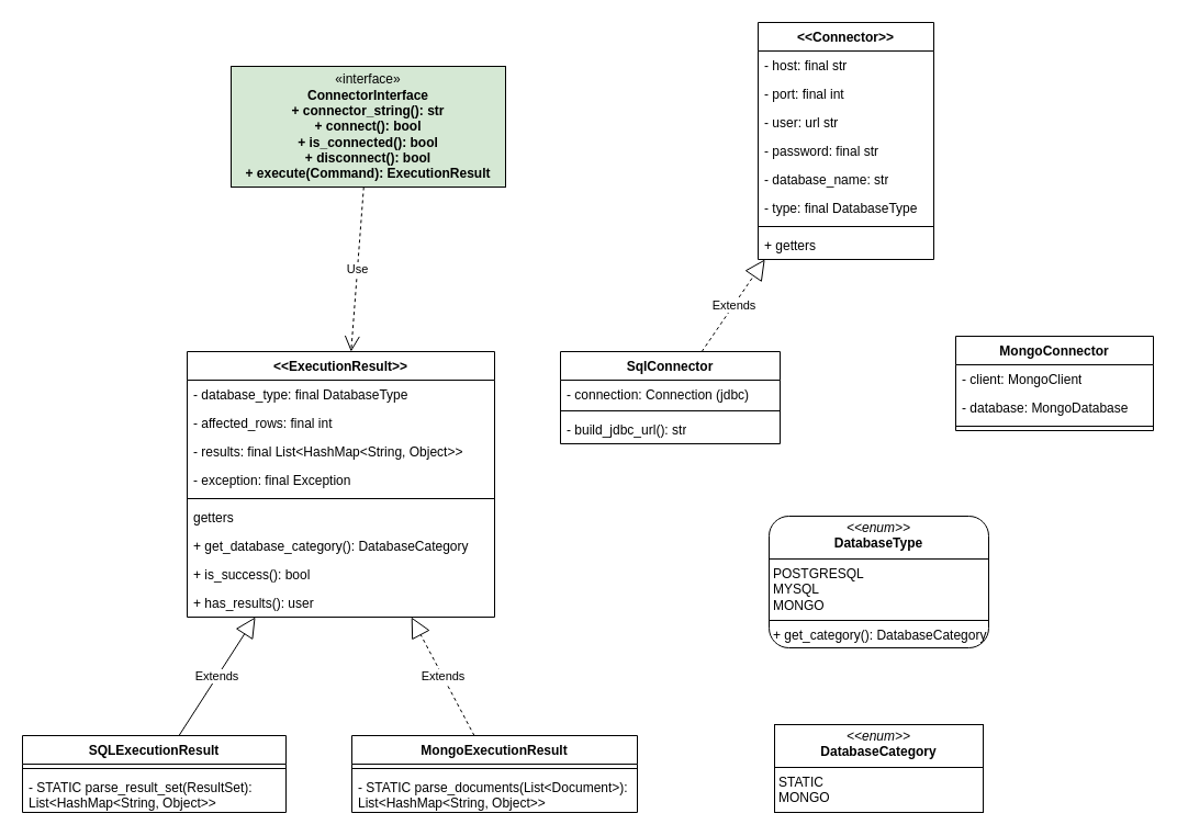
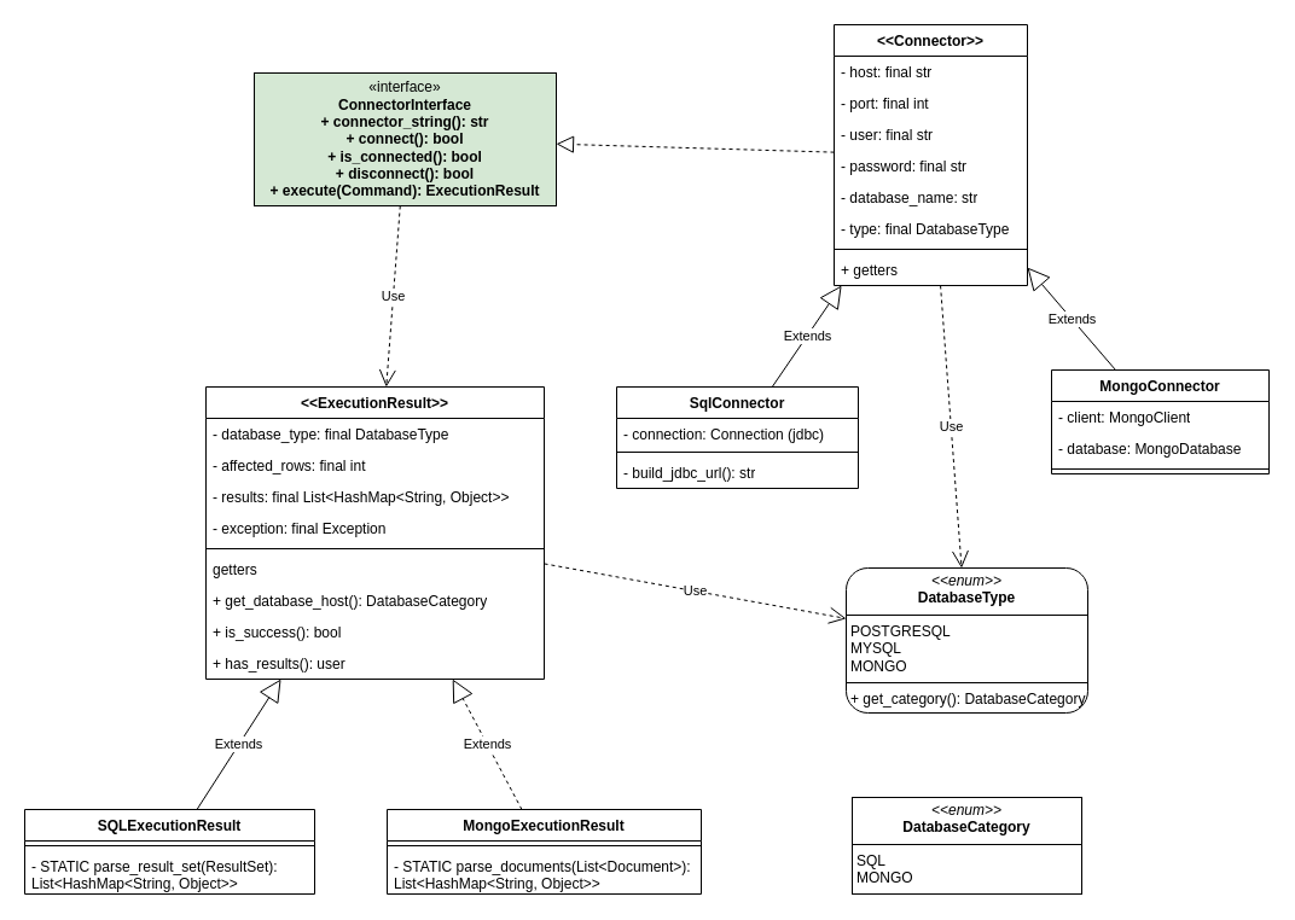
- <mxCell id="5" value="- user: url str" style="text;strokeColor=none;fillColor=none;align=left;verticalAlign=top;spacingLeft=4;spacingRight=4;overflow=hidden;rotatable=0;points=[[0,0.5],[1,0.5]];portConstraint=eastwest;whiteSpace=wrap;html=1;" vertex="1" parent="2"><mxGeometry y="78" width="160" height="26" as="geometry" /></mxCell>
+ <mxCell id="5" value="- user: final str" style="text;strokeColor=none;fillColor=none;align=left;verticalAlign=top;spacingLeft=4;spacingRight=4;overflow=hidden;rotatable=0;points=[[0,0.5],[1,0.5]];portConstraint=eastwest;whiteSpace=wrap;html=1;" vertex="1" parent="2"><mxGeometry y="78" width="160" height="26" as="geometry" /></mxCell>
+ <mxCell id="12" value="" style="endArrow=block;dashed=1;endFill=0;endSize=12;html=1;rounded=0;" edge="1" parent="1" source="2" target="11"><mxGeometry width="160" relative="1" as="geometry"><mxPoint x="490" y="170" as="sourcePoint" /><mxPoint x="650" y="170" as="targetPoint" /></mxGeometry></mxCell>
+ <mxCell id="22" value="Extends" style="endArrow=block;endSize=16;endFill=0;html=1;rounded=0;" edge="1" parent="1" source="17" target="2"><mxGeometry width="160" relative="1" as="geometry"><mxPoint x="680" y="280" as="sourcePoint" /><mxPoint x="840" y="280" as="targetPoint" /></mxGeometry></mxCell>
- <mxCell id="21" value="Extends" style="endArrow=block;endSize=16;endFill=0;html=1;rounded=0;dashed=1;" edge="1" parent="1" source="13" target="2"><mxGeometry width="160" relative="1" as="geometry"><mxPoint x="680" y="280" as="sourcePoint" /><mxPoint x="840" y="280" as="targetPoint" /></mxGeometry></mxCell>
+ <mxCell id="21" value="Extends" style="endArrow=block;endSize=16;endFill=0;html=1;rounded=0;" edge="1" parent="1" source="13" target="2"><mxGeometry width="160" relative="1" as="geometry"><mxPoint x="680" y="280" as="sourcePoint" /><mxPoint x="840" y="280" as="targetPoint" /></mxGeometry></mxCell>
+ <mxCell id="40" value="Use" style="endArrow=open;endSize=12;dashed=1;html=1;rounded=0;" edge="1" parent="1" source="2" target="23"><mxGeometry width="160" relative="1" as="geometry"><mxPoint x="740" y="340" as="sourcePoint" /><mxPoint x="900" y="340" as="targetPoint" /></mxGeometry></mxCell>
+ <mxCell id="36" value="Use" style="endArrow=open;endSize=12;dashed=1;html=1;rounded=0;" edge="1" parent="1" source="25" target="23"><mxGeometry width="160" relative="1" as="geometry"><mxPoint x="340" y="600" as="sourcePoint" /><mxPoint x="500" y="600" as="targetPoint" /></mxGeometry></mxCell>
- <mxCell id="32" value="+ get_database_category(): DatabaseCategory" style="text;strokeColor=none;fillColor=none;align=left;verticalAlign=top;spacingLeft=4;spacingRight=4;overflow=hidden;rotatable=0;points=[[0,0.5],[1,0.5]];portConstraint=eastwest;whiteSpace=wrap;html=1;" vertex="1" parent="25"><mxGeometry y="164" width="280" height="26" as="geometry" /></mxCell>
+ <mxCell id="32" value="+ get_database_host(): DatabaseCategory" style="text;strokeColor=none;fillColor=none;align=left;verticalAlign=top;spacingLeft=4;spacingRight=4;overflow=hidden;rotatable=0;points=[[0,0.5],[1,0.5]];portConstraint=eastwest;whiteSpace=wrap;html=1;" vertex="1" parent="25"><mxGeometry y="164" width="280" height="26" as="geometry" /></mxCell>
- <mxCell id="24" value="&lt;p style=&quot;margin:0px;margin-top:4px;text-align:center;&quot;&gt;&lt;i&gt;&amp;lt;&amp;lt;enum&amp;gt;&amp;gt;&lt;/i&gt;&lt;br&gt;&lt;b&gt;DatabaseCategory&lt;/b&gt;&lt;/p&gt;&lt;hr size=&quot;1&quot; style=&quot;border-style:solid;&quot;&gt;&lt;p style=&quot;margin:0px;margin-left:4px;&quot;&gt;STATIC&lt;/p&gt;&lt;p style=&quot;margin:0px;margin-left:4px;&quot;&gt;MONGO&lt;/p&gt;" style="verticalAlign=top;align=left;overflow=fill;html=1;whiteSpace=wrap;" vertex="1" parent="1"><mxGeometry x="705" y="660" width="190" height="80" as="geometry" /></mxCell>
+ <mxCell id="24" value="&lt;p style=&quot;margin:0px;margin-top:4px;text-align:center;&quot;&gt;&lt;i&gt;&amp;lt;&amp;lt;enum&amp;gt;&amp;gt;&lt;/i&gt;&lt;br&gt;&lt;b&gt;DatabaseCategory&lt;/b&gt;&lt;/p&gt;&lt;hr size=&quot;1&quot; style=&quot;border-style:solid;&quot;&gt;&lt;p style=&quot;margin:0px;margin-left:4px;&quot;&gt;SQL&lt;/p&gt;&lt;p style=&quot;margin:0px;margin-left:4px;&quot;&gt;MONGO&lt;/p&gt;" style="verticalAlign=top;align=left;overflow=fill;html=1;whiteSpace=wrap;" vertex="1" parent="1"><mxGeometry x="705" y="660" width="190" height="80" as="geometry" /></mxCell>
